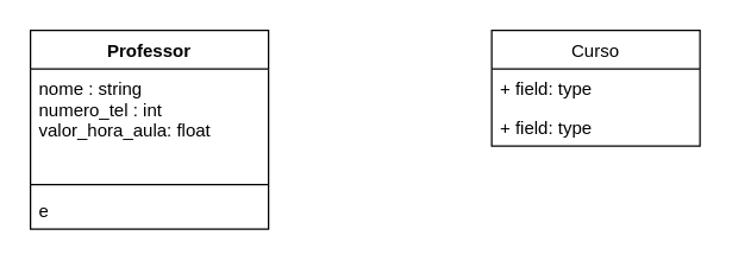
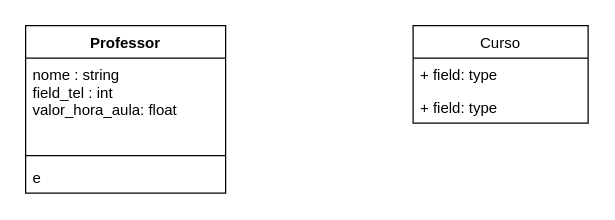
- <mxCell id="3" value="nome : string&#10;numero_tel : int&#10;valor_hora_aula: float&#10;" style="text;strokeColor=none;fillColor=none;align=left;verticalAlign=top;spacingLeft=4;spacingRight=4;overflow=hidden;rotatable=0;points=[[0,0.5],[1,0.5]];portConstraint=eastwest;" vertex="1" parent="2"><mxGeometry y="26" width="160" height="74" as="geometry" /></mxCell>
+ <mxCell id="3" value="nome : string&#10;field_tel : int&#10;valor_hora_aula: float&#10;" style="text;strokeColor=none;fillColor=none;align=left;verticalAlign=top;spacingLeft=4;spacingRight=4;overflow=hidden;rotatable=0;points=[[0,0.5],[1,0.5]];portConstraint=eastwest;" vertex="1" parent="2"><mxGeometry y="26" width="160" height="74" as="geometry" /></mxCell>
